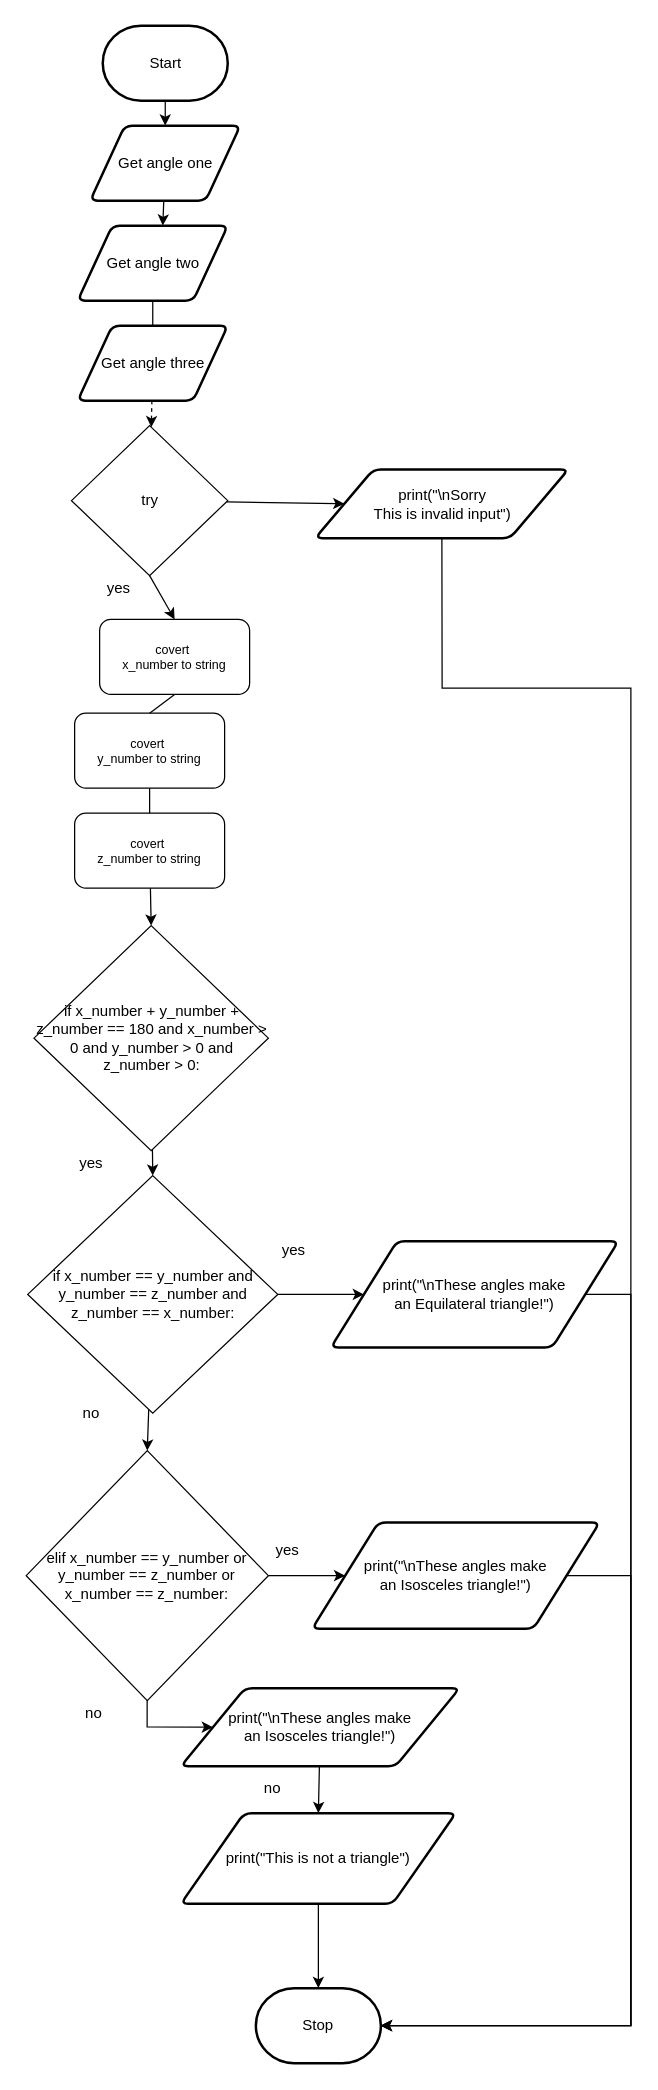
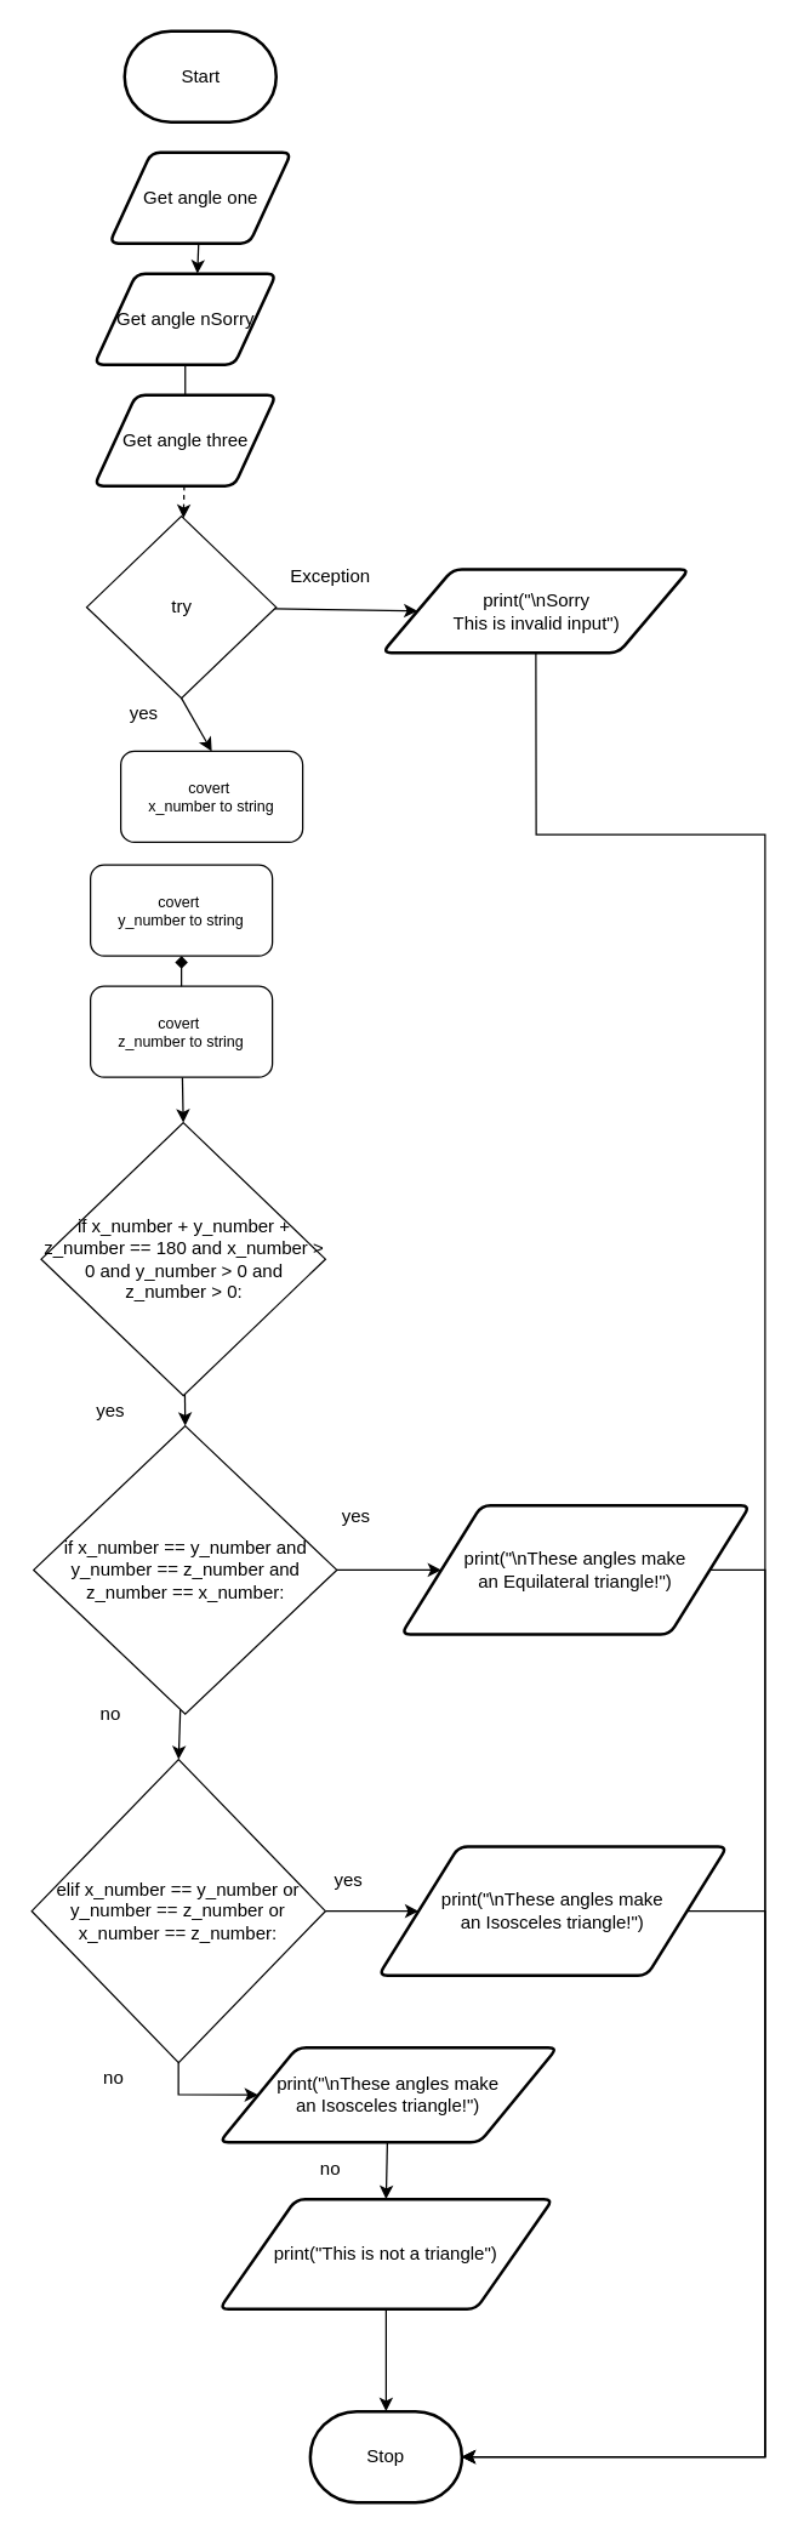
- <mxCell id="2" style="edgeStyle=none;html=1;entryX=0.5;entryY=0;entryDx=0;entryDy=0;" parent="1" source="3" target="6" edge="1"><mxGeometry relative="1" as="geometry"><mxPoint x="64" y="360" as="targetPoint" /></mxGeometry></mxCell>
- <mxCell id="15" value="Get angle two" style="shape=parallelogram;html=1;strokeWidth=2;perimeter=parallelogramPerimeter;whiteSpace=wrap;rounded=1;arcSize=12;size=0.23;" parent="1" vertex="1"><mxGeometry x="61.5" y="180" width="120" height="60" as="geometry" /></mxCell>
+ <mxCell id="15" value="Get angle nSorry" style="shape=parallelogram;html=1;strokeWidth=2;perimeter=parallelogramPerimeter;whiteSpace=wrap;rounded=1;arcSize=12;size=0.23;" parent="1" vertex="1"><mxGeometry x="61.5" y="180" width="120" height="60" as="geometry" /></mxCell>
+ <mxCell id="9" value="Exception" style="text;html=1;align=center;verticalAlign=middle;resizable=0;points=[];autosize=1;strokeColor=none;fillColor=none;" parent="1" vertex="1"><mxGeometry x="181.5" y="370" width="70" height="20" as="geometry" /></mxCell>
- <mxCell id="21" value="" style="endArrow=none;html=1;entryX=0.5;entryY=1;entryDx=0;entryDy=0;exitX=0.5;exitY=0;exitDx=0;exitDy=0;" parent="1" source="18" target="13" edge="1"><mxGeometry width="50" height="50" relative="1" as="geometry"><mxPoint x="84" y="610" as="sourcePoint" /><mxPoint x="134" y="560" as="targetPoint" /></mxGeometry></mxCell>
- <mxCell id="22" value="" style="endArrow=none;html=1;entryX=0.5;entryY=1;entryDx=0;entryDy=0;exitX=0.5;exitY=0;exitDx=0;exitDy=0;" parent="1" source="20" target="18" edge="1"><mxGeometry width="50" height="50" relative="1" as="geometry"><mxPoint x="224" y="620" as="sourcePoint" /><mxPoint x="224" y="590" as="targetPoint" /></mxGeometry></mxCell>
+ <mxCell id="22" value="" style="endArrow=diamond;html=1;entryX=0.5;entryY=1;entryDx=0;entryDy=0;exitX=0.5;exitY=0;exitDx=0;exitDy=0;" parent="1" source="20" target="18" edge="1"><mxGeometry width="50" height="50" relative="1" as="geometry"><mxPoint x="224" y="620" as="sourcePoint" /><mxPoint x="224" y="590" as="targetPoint" /></mxGeometry></mxCell>
